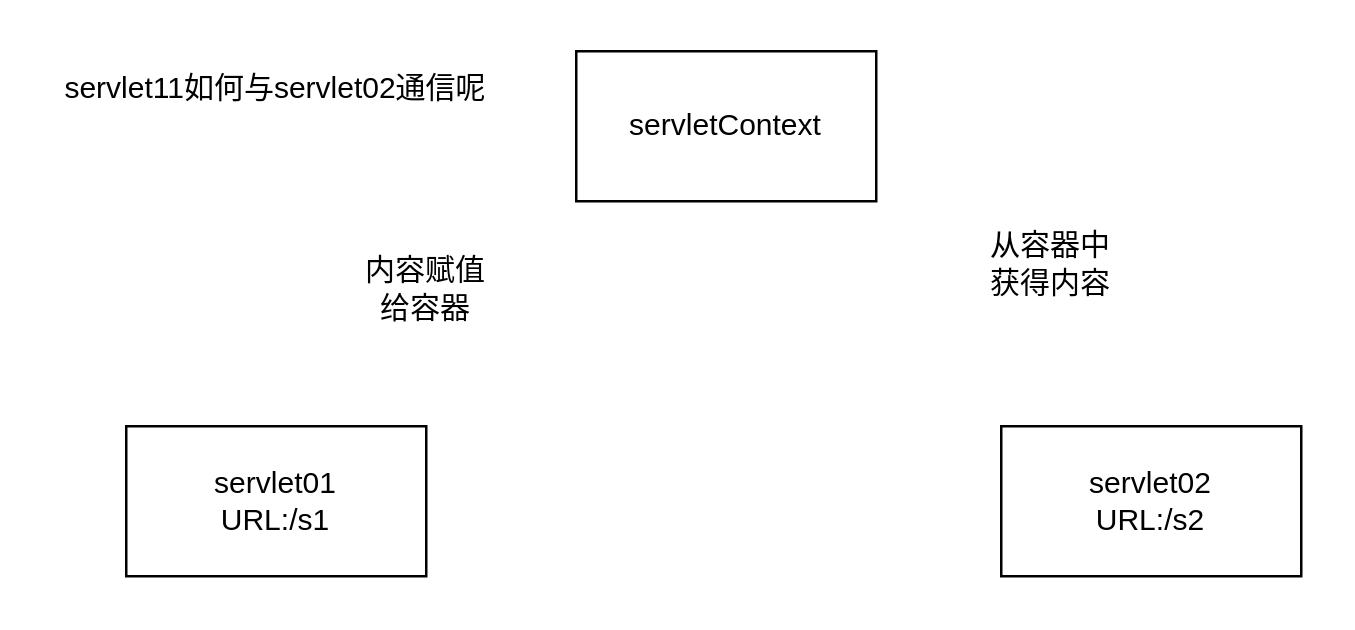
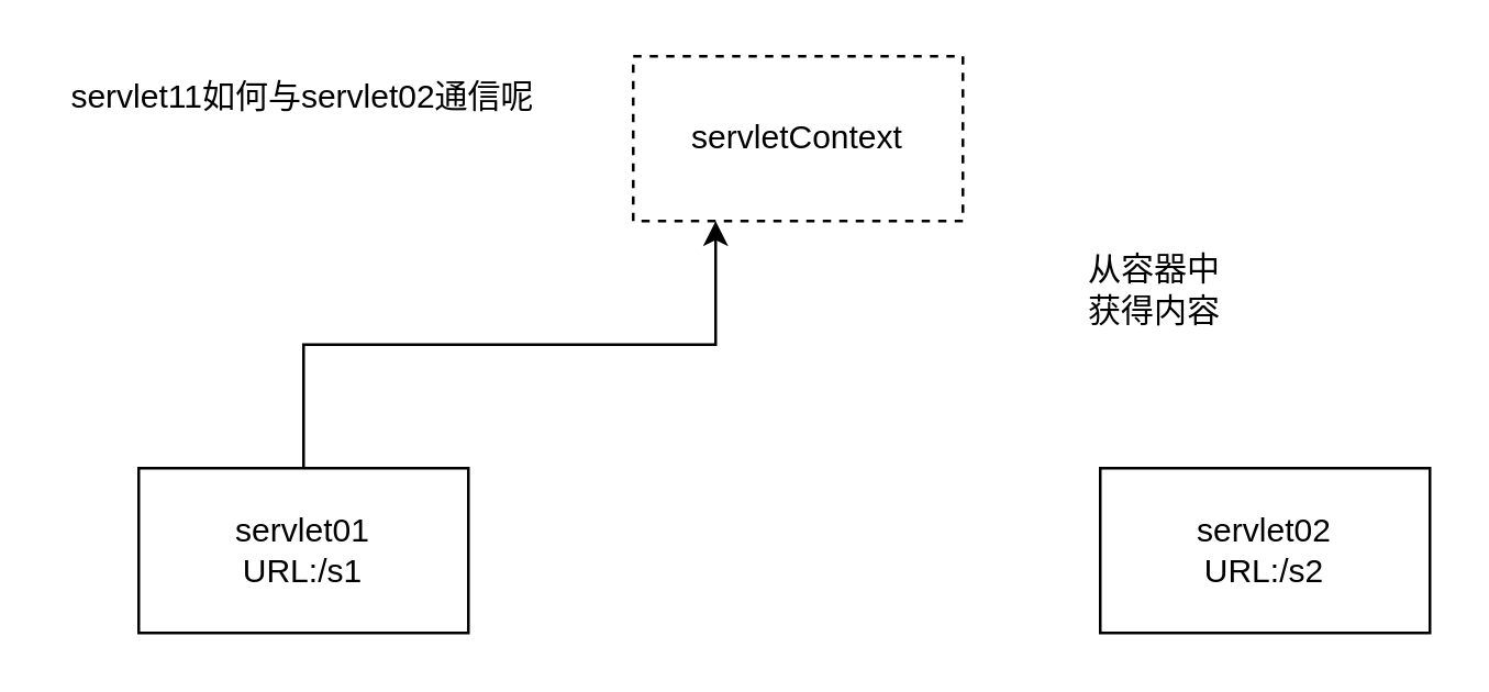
- <mxCell id="2" value="servletContext" style="rounded=0;whiteSpace=wrap;html=1;" vertex="1" parent="1"><mxGeometry x="230" y="20" width="120" height="60" as="geometry" /></mxCell>
+ <mxCell id="2" value="servletContext" style="rounded=0;whiteSpace=wrap;html=1;dashed=1;" vertex="1" parent="1"><mxGeometry x="230" y="20" width="120" height="60" as="geometry" /></mxCell>
- <mxCell id="7" value="内容赋值给容器" style="text;strokeColor=none;align=center;fillColor=none;html=1;verticalAlign=middle;whiteSpace=wrap;rounded=0;" vertex="1" parent="1"><mxGeometry x="140" y="100" width="60" height="30" as="geometry" /></mxCell>
+ <mxCell id="3" value="" style="edgeStyle=orthogonalEdgeStyle;rounded=0;orthogonalLoop=1;jettySize=auto;html=1;exitX=0.5;exitY=0;exitDx=0;exitDy=0;entryX=0.25;entryY=1;entryDx=0;entryDy=0;" edge="1" parent="1" source="4" target="2"><mxGeometry relative="1" as="geometry" /></mxCell>
